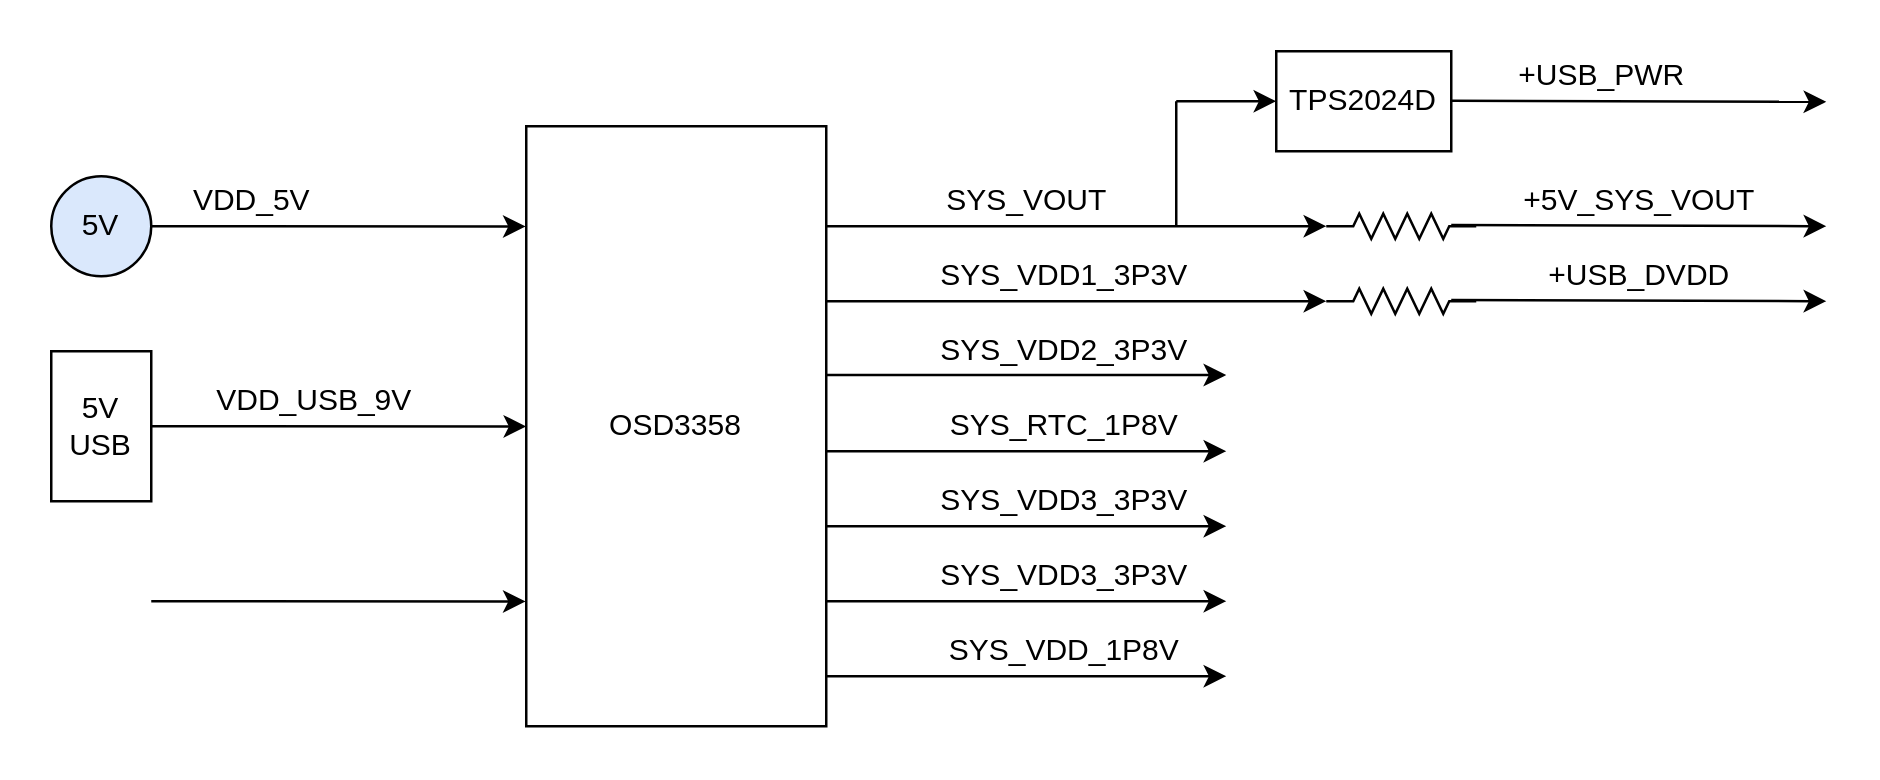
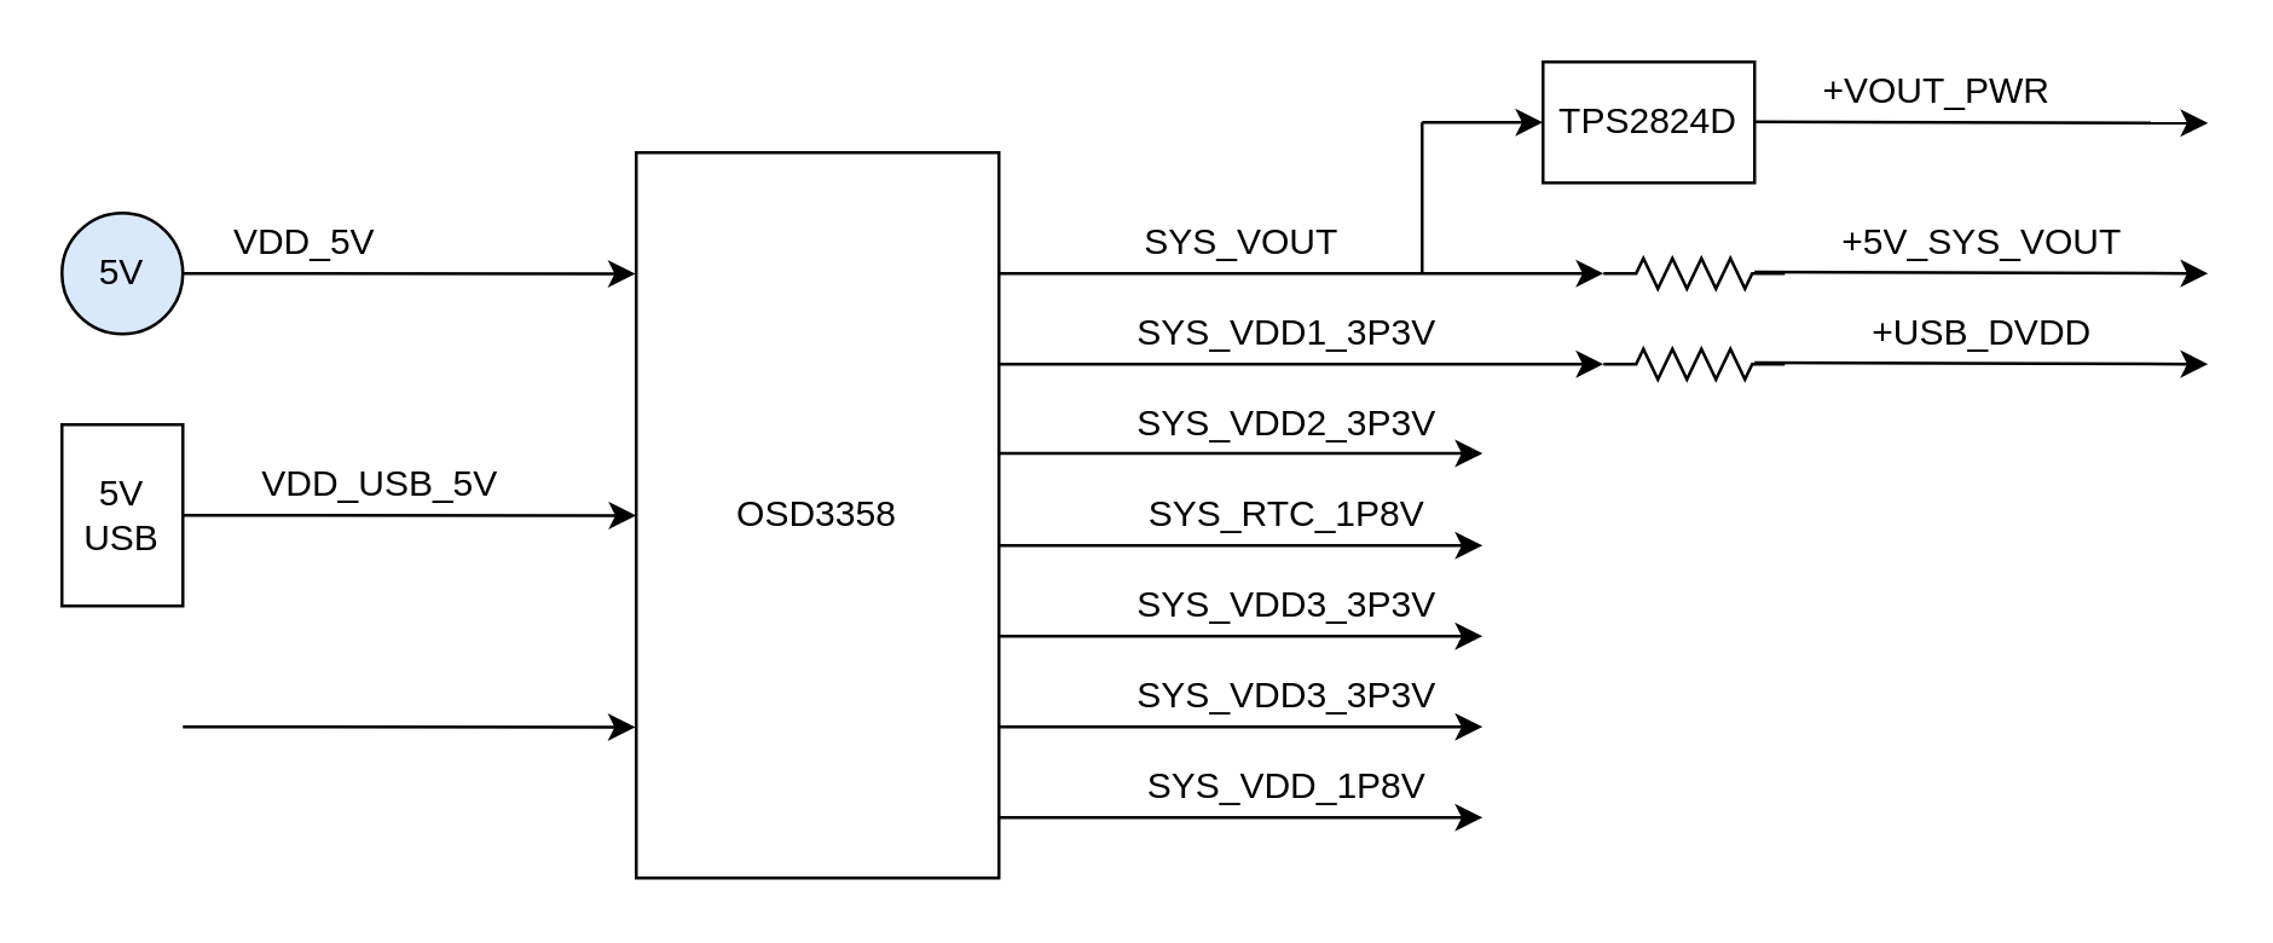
- <mxCell id="31" value="+USB_PWR" style="text;html=1;align=center;verticalAlign=middle;resizable=0;points=[];autosize=1;strokeColor=none;fontSize=12;" vertex="1" parent="1"><mxGeometry x="600" y="20" width="80" height="20" as="geometry" /></mxCell>
+ <mxCell id="31" value="+VOUT_PWR" style="text;html=1;align=center;verticalAlign=middle;resizable=0;points=[];autosize=1;strokeColor=none;fontSize=12;" vertex="1" parent="1"><mxGeometry x="600" y="20" width="80" height="20" as="geometry" /></mxCell>
- <mxCell id="28" value="TPS2024D" style="rounded=0;whiteSpace=wrap;html=1;fontSize=12;" vertex="1" parent="1"><mxGeometry x="510" y="20" width="70" height="40" as="geometry" /></mxCell>
+ <mxCell id="28" value="TPS2824D" style="rounded=0;whiteSpace=wrap;html=1;fontSize=12;" vertex="1" parent="1"><mxGeometry x="510" y="20" width="70" height="40" as="geometry" /></mxCell>
- <mxCell id="7" value="VDD_USB_9V" style="text;html=1;align=center;verticalAlign=middle;resizable=0;points=[];autosize=1;strokeColor=none;" vertex="1" parent="1"><mxGeometry x="80" y="150" width="90" height="20" as="geometry" /></mxCell>
+ <mxCell id="7" value="VDD_USB_5V" style="text;html=1;align=center;verticalAlign=middle;resizable=0;points=[];autosize=1;strokeColor=none;" vertex="1" parent="1"><mxGeometry x="80" y="150" width="90" height="20" as="geometry" /></mxCell>
